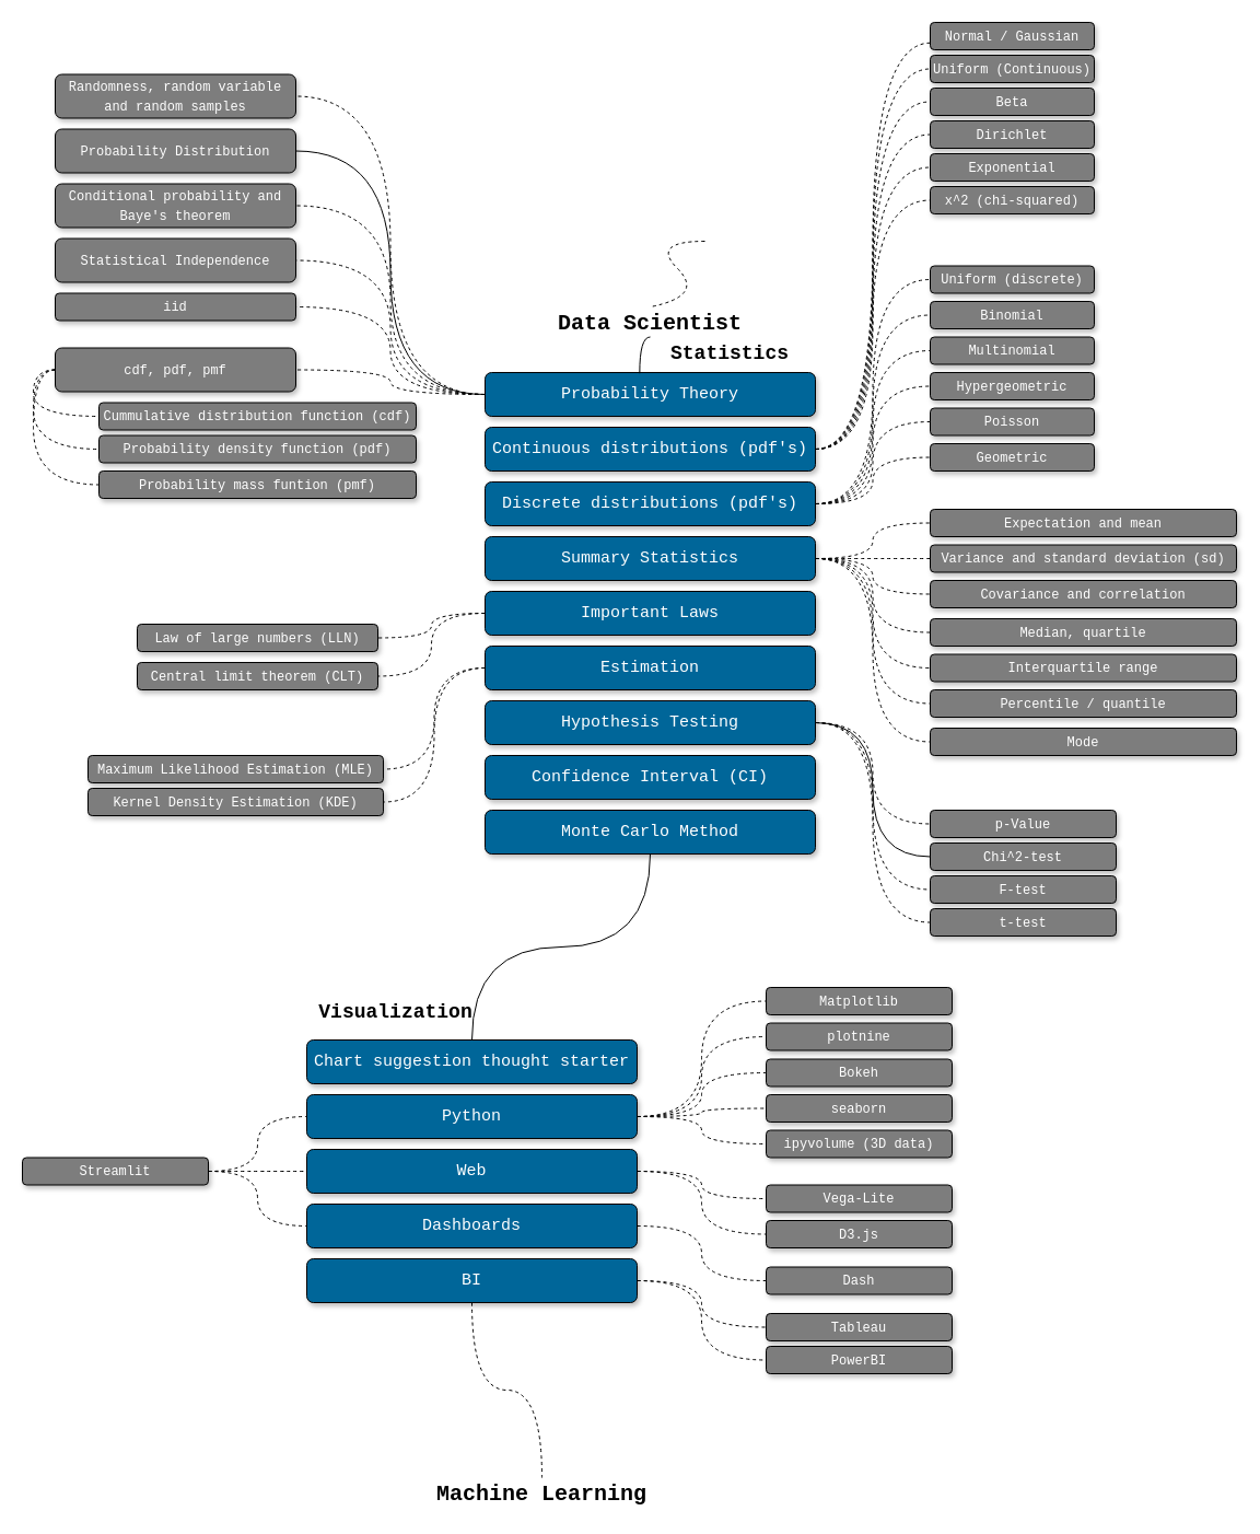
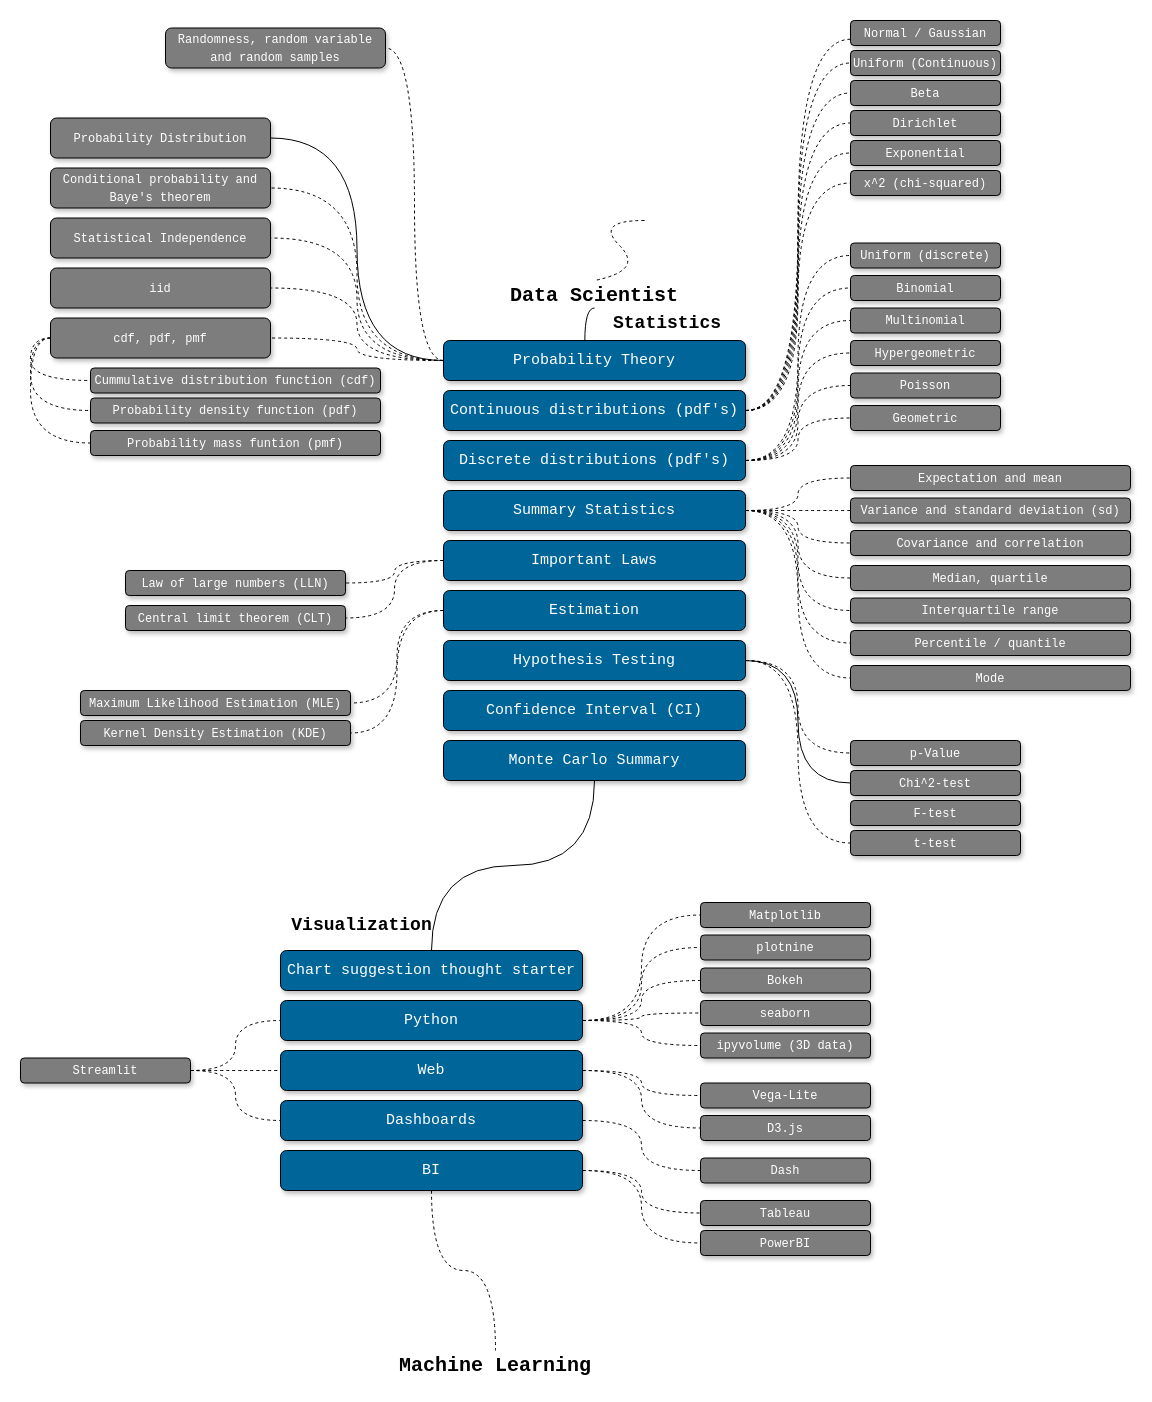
- <mxCell id="53" value="&lt;font style=&quot;font-size: 12px;&quot;&gt;Randomness, random variable and random samples&lt;/font&gt;" style="rounded=1;whiteSpace=wrap;html=1;fontFamily=Courier New;fontStyle=0;fontSize=15;fillColor=#7d7d7d;fontColor=#ffffff;shadow=1;" vertex="1" parent="1"><mxGeometry x="50" y="67.5" width="220" height="40" as="geometry" /></mxCell>
+ <mxCell id="53" value="&lt;font style=&quot;font-size: 12px;&quot;&gt;Randomness, random variable and random samples&lt;/font&gt;" style="rounded=1;whiteSpace=wrap;html=1;fontFamily=Courier New;fontStyle=0;fontSize=15;fillColor=#7d7d7d;fontColor=#ffffff;shadow=1;" vertex="1" parent="1"><mxGeometry x="165" y="27.5" width="220" height="40" as="geometry" /></mxCell>
- <mxCell id="57" value="&lt;font style=&quot;font-size: 12px;&quot;&gt;iid&lt;/font&gt;" style="rounded=1;whiteSpace=wrap;html=1;fontFamily=Courier New;fontStyle=0;fontSize=15;fillColor=#7d7d7d;fontColor=#ffffff;shadow=1;" vertex="1" parent="1"><mxGeometry x="50" y="267.5" width="220" height="25" as="geometry" /></mxCell>
+ <mxCell id="57" value="&lt;font style=&quot;font-size: 12px;&quot;&gt;iid&lt;/font&gt;" style="rounded=1;whiteSpace=wrap;html=1;fontFamily=Courier New;fontStyle=0;fontSize=15;fillColor=#7d7d7d;fontColor=#ffffff;shadow=1;" vertex="1" parent="1"><mxGeometry x="50" y="267.5" width="220" height="40" as="geometry" /></mxCell>
- <mxCell id="46" value="Monte Carlo Method" style="rounded=1;whiteSpace=wrap;html=1;fontFamily=Courier New;fontStyle=0;fontSize=15;fillColor=#006699;fontColor=#ffffff;shadow=1;" vertex="1" parent="1"><mxGeometry x="443" y="740" width="302" height="40" as="geometry" /></mxCell>
+ <mxCell id="46" value="Monte Carlo Summary" style="rounded=1;whiteSpace=wrap;html=1;fontFamily=Courier New;fontStyle=0;fontSize=15;fillColor=#006699;fontColor=#ffffff;shadow=1;" vertex="1" parent="1"><mxGeometry x="443" y="740" width="302" height="40" as="geometry" /></mxCell>
- <mxCell id="41" style="edgeStyle=orthogonalEdgeStyle;orthogonalLoop=1;jettySize=auto;html=1;exitX=1;exitY=0.5;exitDx=0;exitDy=0;entryX=0;entryY=0.5;entryDx=0;entryDy=0;curved=1;dashed=1;endArrow=none;endFill=0;" edge="1" parent="1" source="43" target="84"><mxGeometry relative="1" as="geometry" /></mxCell>
